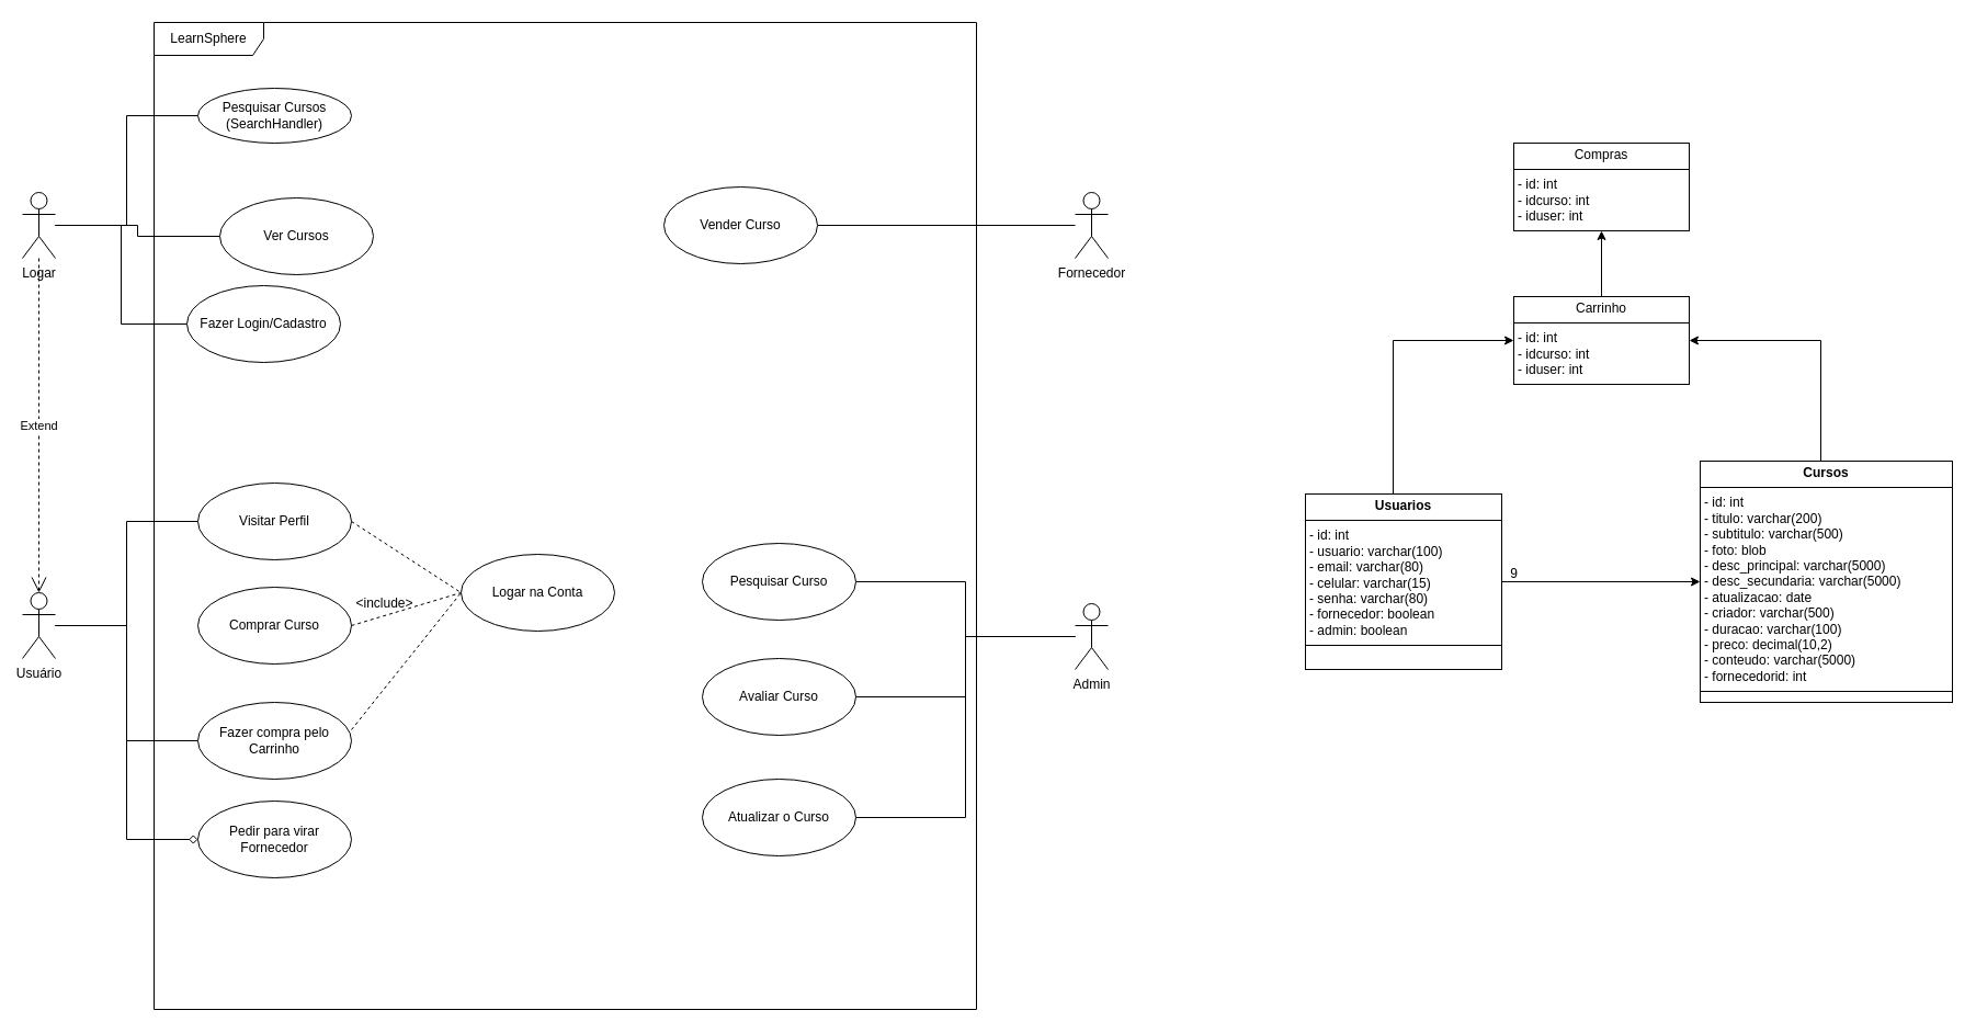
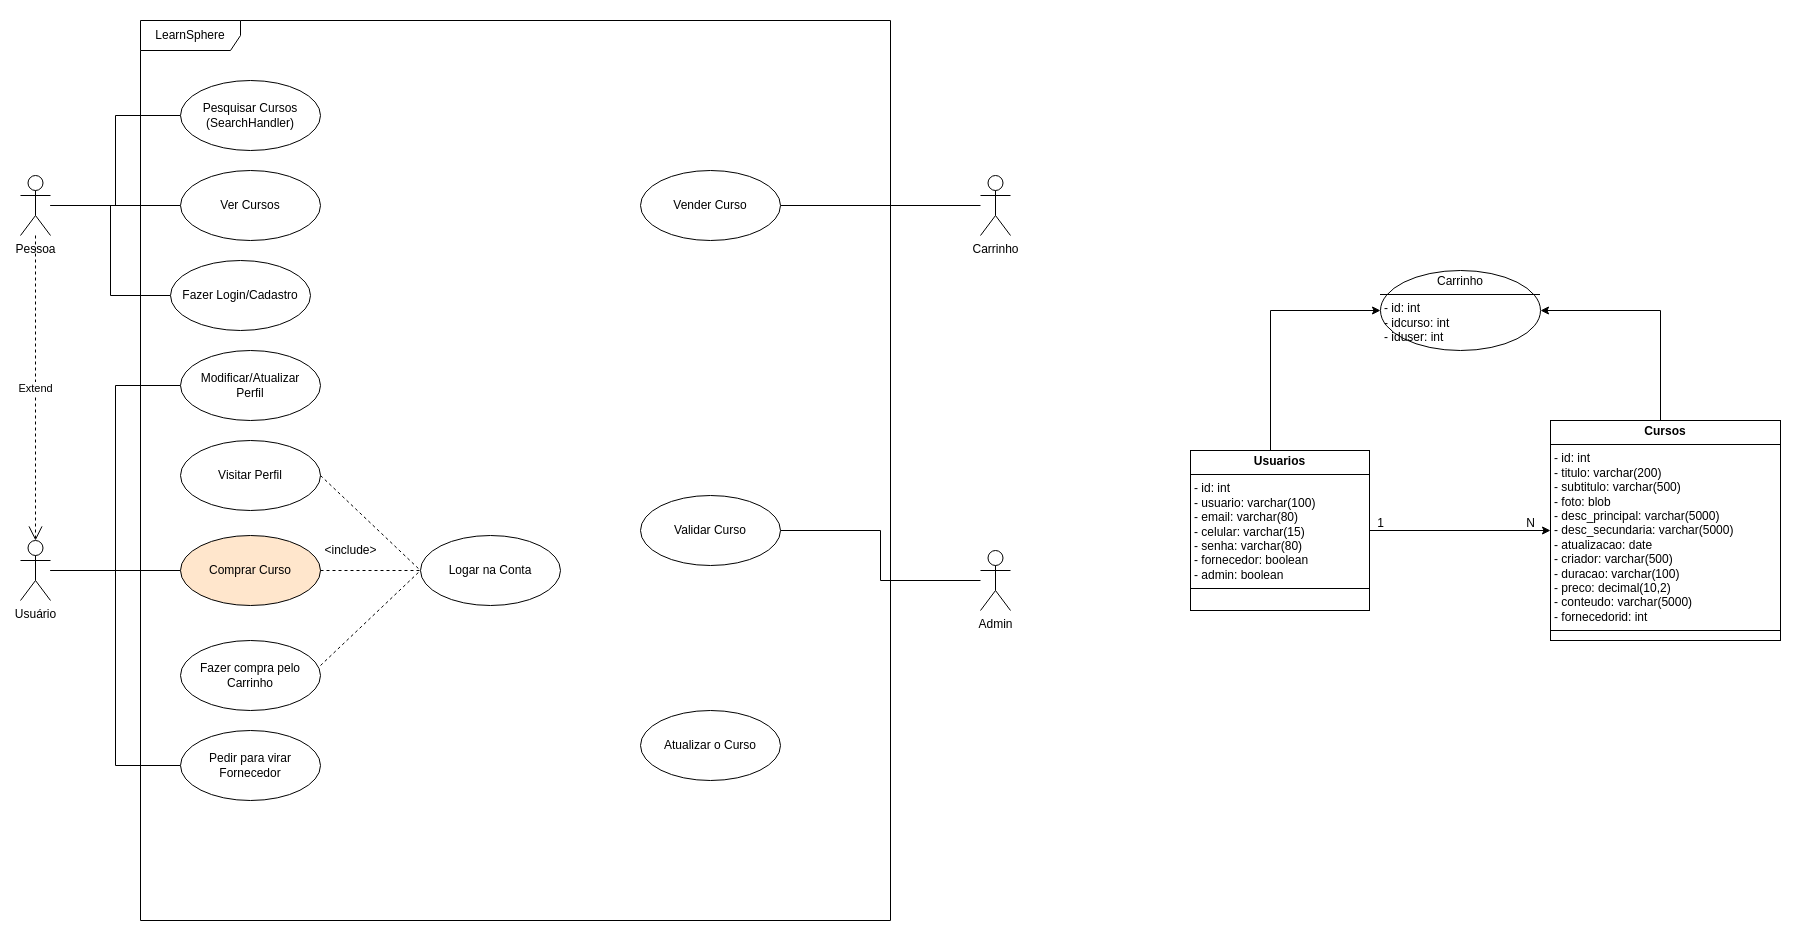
- <mxCell id="16" value="Pesquisar Cursos&lt;br&gt;(SearchHandler)" style="ellipse;whiteSpace=wrap;html=1;" parent="1" vertex="1"><mxGeometry x="180" y="80" width="140" height="50" as="geometry" /></mxCell>
+ <mxCell id="16" value="Pesquisar Cursos&lt;br&gt;(SearchHandler)" style="ellipse;whiteSpace=wrap;html=1;" parent="1" vertex="1"><mxGeometry x="180" y="80" width="140" height="70" as="geometry" /></mxCell>
- <mxCell id="41" value="&lt;p style=&quot;margin:0px;margin-top:4px;text-align:center;&quot;&gt;Compras&lt;br&gt;&lt;/p&gt;&lt;hr size=&quot;1&quot; style=&quot;border-style:solid;&quot;&gt;&lt;p style=&quot;margin:0px;margin-left:4px;&quot;&gt;&lt;/p&gt;&lt;p style=&quot;margin:0px;margin-left:4px;&quot;&gt;&lt;span style=&quot;background-color: initial;&quot;&gt;- id: int&amp;nbsp;&lt;/span&gt;&lt;/p&gt;&lt;p style=&quot;margin:0px;margin-left:4px;&quot;&gt;&lt;span style=&quot;background-color: initial;&quot;&gt;- idcurso: int&amp;nbsp;&lt;br&gt;- iduser: int &lt;/span&gt;&amp;nbsp;&lt;/p&gt;" style="verticalAlign=top;align=left;overflow=fill;html=1;whiteSpace=wrap;" parent="1" vertex="1"><mxGeometry x="1380" y="130" width="160" height="80" as="geometry" /></mxCell>
- <mxCell id="27" value="Vender Curso" style="ellipse;whiteSpace=wrap;html=1;" parent="1" vertex="1"><mxGeometry x="605" y="170" width="140" height="70" as="geometry" /></mxCell>
+ <mxCell id="27" value="Vender Curso" style="ellipse;whiteSpace=wrap;html=1;" parent="1" vertex="1"><mxGeometry x="640" y="170" width="140" height="70" as="geometry" /></mxCell>
- <mxCell id="15" value="Ver Cursos" style="ellipse;whiteSpace=wrap;html=1;" parent="1" vertex="1"><mxGeometry x="200" y="180" width="140" height="70" as="geometry" /></mxCell>
+ <mxCell id="15" value="Ver Cursos" style="ellipse;whiteSpace=wrap;html=1;" parent="1" vertex="1"><mxGeometry x="180" y="170" width="140" height="70" as="geometry" /></mxCell>
- <mxCell id="39" style="edgeStyle=orthogonalEdgeStyle;rounded=0;orthogonalLoop=1;jettySize=auto;html=1;entryX=0.5;entryY=1;entryDx=0;entryDy=0;" parent="1" source="40" target="41" edge="1"><mxGeometry relative="1" as="geometry" /></mxCell>
- <mxCell id="6" value="Logar" style="shape=umlActor;verticalLabelPosition=bottom;verticalAlign=top;html=1;outlineConnect=0;" parent="1" vertex="1"><mxGeometry x="20" y="175" width="30" height="60" as="geometry" /></mxCell>
+ <mxCell id="6" value="Pessoa" style="shape=umlActor;verticalLabelPosition=bottom;verticalAlign=top;html=1;outlineConnect=0;" parent="1" vertex="1"><mxGeometry x="20" y="175" width="30" height="60" as="geometry" /></mxCell>
- <mxCell id="14" value="Fornecedor" style="shape=umlActor;verticalLabelPosition=bottom;verticalAlign=top;html=1;outlineConnect=0;" parent="1" vertex="1"><mxGeometry x="980" y="175" width="30" height="60" as="geometry" /></mxCell>
+ <mxCell id="14" value="Carrinho" style="shape=umlActor;verticalLabelPosition=bottom;verticalAlign=top;html=1;outlineConnect=0;" parent="1" vertex="1"><mxGeometry x="980" y="175" width="30" height="60" as="geometry" /></mxCell>
- <mxCell id="40" value="&lt;p style=&quot;margin:0px;margin-top:4px;text-align:center;&quot;&gt;Carrinho&lt;br&gt;&lt;/p&gt;&lt;hr size=&quot;1&quot; style=&quot;border-style:solid;&quot;&gt;&lt;p style=&quot;margin:0px;margin-left:4px;&quot;&gt;&lt;/p&gt;&lt;p style=&quot;margin:0px;margin-left:4px;&quot;&gt;&lt;span style=&quot;background-color: initial;&quot;&gt;- id: int&amp;nbsp;&lt;/span&gt;&lt;/p&gt;&lt;p style=&quot;margin:0px;margin-left:4px;&quot;&gt;&lt;span style=&quot;background-color: initial;&quot;&gt;- idcurso: int&amp;nbsp;&lt;br&gt;- iduser: int &lt;/span&gt;&amp;nbsp;&lt;/p&gt;" style="verticalAlign=top;align=left;overflow=fill;html=1;whiteSpace=wrap;" parent="1" vertex="1"><mxGeometry x="1380" y="270" width="160" height="80" as="geometry" /></mxCell>
+ <mxCell id="40" value="&lt;p style=&quot;margin:0px;margin-top:4px;text-align:center;&quot;&gt;Carrinho&lt;br&gt;&lt;/p&gt;&lt;hr size=&quot;1&quot; style=&quot;border-style:solid;&quot;&gt;&lt;p style=&quot;margin:0px;margin-left:4px;&quot;&gt;&lt;/p&gt;&lt;p style=&quot;margin:0px;margin-left:4px;&quot;&gt;&lt;span style=&quot;background-color: initial;&quot;&gt;- id: int&amp;nbsp;&lt;/span&gt;&lt;/p&gt;&lt;p style=&quot;margin:0px;margin-left:4px;&quot;&gt;&lt;span style=&quot;background-color: initial;&quot;&gt;- idcurso: int&amp;nbsp;&lt;br&gt;- iduser: int &lt;/span&gt;&amp;nbsp;&lt;/p&gt;" style="ellipse;verticalAlign=top;align=left;overflow=fill;html=1;whiteSpace=wrap;" parent="1" vertex="1"><mxGeometry x="1380" y="270" width="160" height="80" as="geometry" /></mxCell>
+ <mxCell id="21" value="Modificar/Atualizar&lt;div&gt;&lt;span style=&quot;background-color: initial;&quot;&gt;Perfil&lt;/span&gt;&lt;br&gt;&lt;/div&gt;" style="ellipse;whiteSpace=wrap;html=1;" parent="1" vertex="1"><mxGeometry x="180" y="350" width="140" height="70" as="geometry" /></mxCell>
+ <mxCell id="10" style="edgeStyle=orthogonalEdgeStyle;rounded=0;orthogonalLoop=1;jettySize=auto;html=1;entryX=0;entryY=0.5;entryDx=0;entryDy=0;endArrow=none;endFill=0;" parent="1" source="12" target="21" edge="1"><mxGeometry relative="1" as="geometry" /></mxCell>
- <mxCell id="9" style="edgeStyle=orthogonalEdgeStyle;rounded=0;orthogonalLoop=1;jettySize=auto;html=1;entryX=0;entryY=0.5;entryDx=0;entryDy=0;endArrow=none;endFill=0;" parent="1" source="12" target="19" edge="1"><mxGeometry relative="1" as="geometry" /></mxCell>
- <mxCell id="42" value="9" style="text;html=1;align=center;verticalAlign=middle;resizable=0;points=[];autosize=1;strokeColor=none;fillColor=none;" parent="1" vertex="1"><mxGeometry x="1365" y="508" width="30" height="30" as="geometry" /></mxCell>
+ <mxCell id="42" value="1" style="text;html=1;align=center;verticalAlign=middle;resizable=0;points=[];autosize=1;strokeColor=none;fillColor=none;" parent="1" vertex="1"><mxGeometry x="1365" y="508" width="30" height="30" as="geometry" /></mxCell>
+ <mxCell id="43" value="N" style="text;html=1;align=center;verticalAlign=middle;resizable=0;points=[];autosize=1;strokeColor=none;fillColor=none;" parent="1" vertex="1"><mxGeometry x="1515" y="508" width="30" height="30" as="geometry" /></mxCell>
- <mxCell id="37" value="Pesquisar Curso" style="ellipse;whiteSpace=wrap;html=1;" parent="1" vertex="1"><mxGeometry x="640" y="495" width="140" height="70" as="geometry" /></mxCell>
+ <mxCell id="37" value="Validar Curso" style="ellipse;whiteSpace=wrap;html=1;" parent="1" vertex="1"><mxGeometry x="640" y="495" width="140" height="70" as="geometry" /></mxCell>
- <mxCell id="23" value="Logar na Conta" style="ellipse;whiteSpace=wrap;html=1;" parent="1" vertex="1"><mxGeometry x="420" y="505" width="140" height="70" as="geometry" /></mxCell>
+ <mxCell id="23" value="Logar na Conta" style="ellipse;whiteSpace=wrap;html=1;" parent="1" vertex="1"><mxGeometry x="420" y="535" width="140" height="70" as="geometry" /></mxCell>
+ <mxCell id="7" style="edgeStyle=orthogonalEdgeStyle;rounded=0;orthogonalLoop=1;jettySize=auto;html=1;endArrow=none;endFill=0;" parent="1" source="12" target="18" edge="1"><mxGeometry relative="1" as="geometry" /></mxCell>
- <mxCell id="18" value="Comprar Curso" style="ellipse;whiteSpace=wrap;html=1;" parent="1" vertex="1"><mxGeometry x="180" y="535" width="140" height="70" as="geometry" /></mxCell>
+ <mxCell id="18" value="Comprar Curso" style="ellipse;whiteSpace=wrap;html=1;fillColor=#ffe6cc;" parent="1" vertex="1"><mxGeometry x="180" y="535" width="140" height="70" as="geometry" /></mxCell>
- <mxCell id="38" value="Avaliar Curso" style="ellipse;whiteSpace=wrap;html=1;" parent="1" vertex="1"><mxGeometry x="640" y="600" width="140" height="70" as="geometry" /></mxCell>
- <mxCell id="34" style="edgeStyle=orthogonalEdgeStyle;rounded=0;orthogonalLoop=1;jettySize=auto;html=1;entryX=1;entryY=0.5;entryDx=0;entryDy=0;endArrow=none;endFill=0;" parent="1" source="36" target="38" edge="1"><mxGeometry relative="1" as="geometry" /></mxCell>
- <mxCell id="8" style="edgeStyle=orthogonalEdgeStyle;rounded=0;orthogonalLoop=1;jettySize=auto;html=1;entryX=0;entryY=0.5;entryDx=0;entryDy=0;endArrow=none;endFill=0;" parent="1" source="12" target="45" edge="1"><mxGeometry relative="1" as="geometry"><mxPoint x="180" y="665" as="targetPoint" /></mxGeometry></mxCell>
- <mxCell id="35" style="edgeStyle=orthogonalEdgeStyle;rounded=0;orthogonalLoop=1;jettySize=auto;html=1;entryX=1;entryY=0.5;entryDx=0;entryDy=0;endArrow=none;endFill=0;" edge="1" parent="1" source="36" target="46"><mxGeometry relative="1" as="geometry" /></mxCell>
- <mxCell id="11" style="edgeStyle=orthogonalEdgeStyle;rounded=0;orthogonalLoop=1;jettySize=auto;html=1;entryX=0;entryY=0.5;entryDx=0;entryDy=0;endArrow=diamond;endFill=0;" parent="1" source="12" target="20" edge="1"><mxGeometry relative="1" as="geometry" /></mxCell>
+ <mxCell id="11" style="edgeStyle=orthogonalEdgeStyle;rounded=0;orthogonalLoop=1;jettySize=auto;html=1;entryX=0;entryY=0.5;entryDx=0;entryDy=0;endArrow=none;endFill=0;" parent="1" source="12" target="20" edge="1"><mxGeometry relative="1" as="geometry" /></mxCell>
